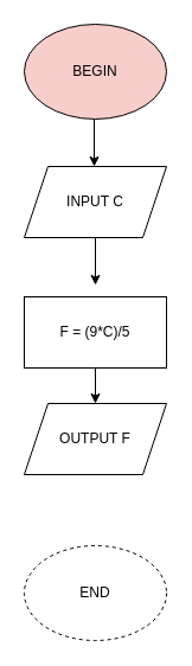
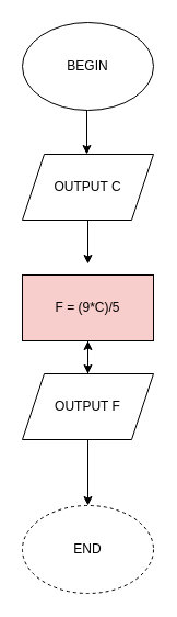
- <mxCell id="2" value="BEGIN" style="ellipse;whiteSpace=wrap;html=1;fillColor=#f8cecc;" vertex="1" parent="1"><mxGeometry x="20" width="120" height="80" as="geometry" y="20" /></mxCell>
+ <mxCell id="2" value="BEGIN" style="ellipse;whiteSpace=wrap;html=1;" vertex="1" parent="1"><mxGeometry x="20" width="120" height="80" as="geometry" y="20" /></mxCell>
- <mxCell id="4" value="INPUT C" style="shape=parallelogram;perimeter=parallelogramPerimeter;whiteSpace=wrap;html=1;fixedSize=1;" vertex="1" parent="1"><mxGeometry x="20" y="140" width="120" height="60" as="geometry" /></mxCell>
+ <mxCell id="4" value="OUTPUT C" style="shape=parallelogram;perimeter=parallelogramPerimeter;whiteSpace=wrap;html=1;fixedSize=1;" vertex="1" parent="1"><mxGeometry x="20" y="140" width="120" height="60" as="geometry" /></mxCell>
- <mxCell id="5" value="F = (9*C)/5" style="rounded=0;whiteSpace=wrap;html=1;" vertex="1" parent="1"><mxGeometry x="20" y="250" width="120" height="60" as="geometry" /></mxCell>
+ <mxCell id="5" value="F = (9*C)/5" style="rounded=0;whiteSpace=wrap;html=1;fillColor=#f8cecc;" vertex="1" parent="1"><mxGeometry x="20" y="250" width="120" height="60" as="geometry" /></mxCell>
+ <mxCell id="8" value="" style="edgeStyle=orthogonalEdgeStyle;rounded=0;orthogonalLoop=1;jettySize=auto;html=1;" edge="1" parent="1" source="9" target="5"><mxGeometry relative="1" as="geometry" /></mxCell>
+ <mxCell id="11" value="" style="endArrow=classic;html=1;exitX=0.5;exitY=1;exitDx=0;exitDy=0;entryX=0.5;entryY=0;entryDx=0;entryDy=0;" edge="1" parent="1" source="9" target="10"><mxGeometry width="50" height="50" relative="1" as="geometry"><mxPoint x="150" y="480" as="sourcePoint" /><mxPoint x="170" y="430" as="targetPoint" /></mxGeometry></mxCell>
